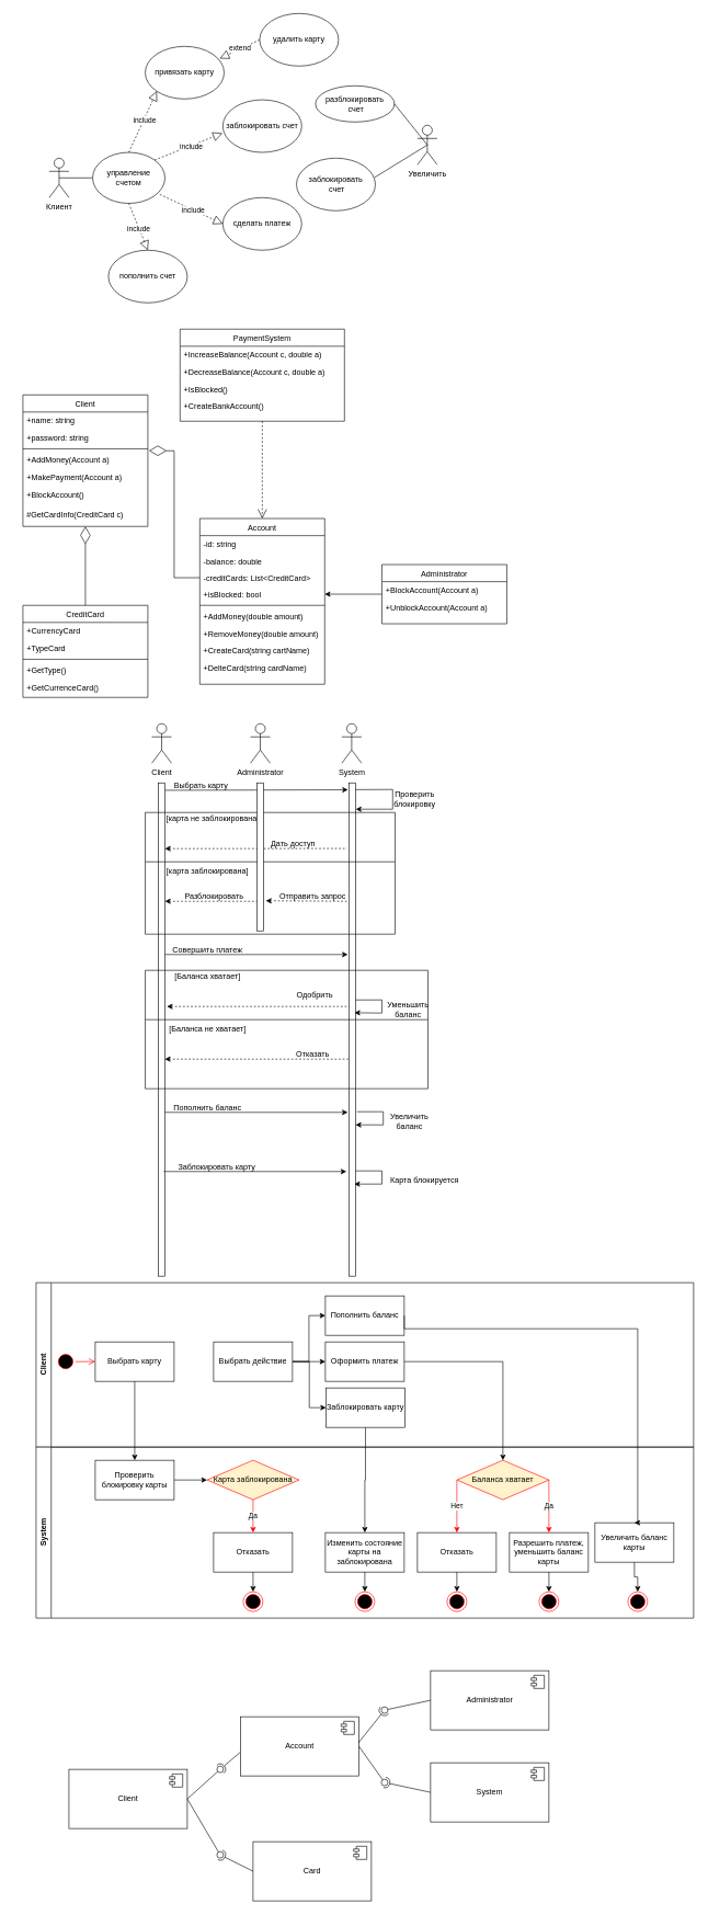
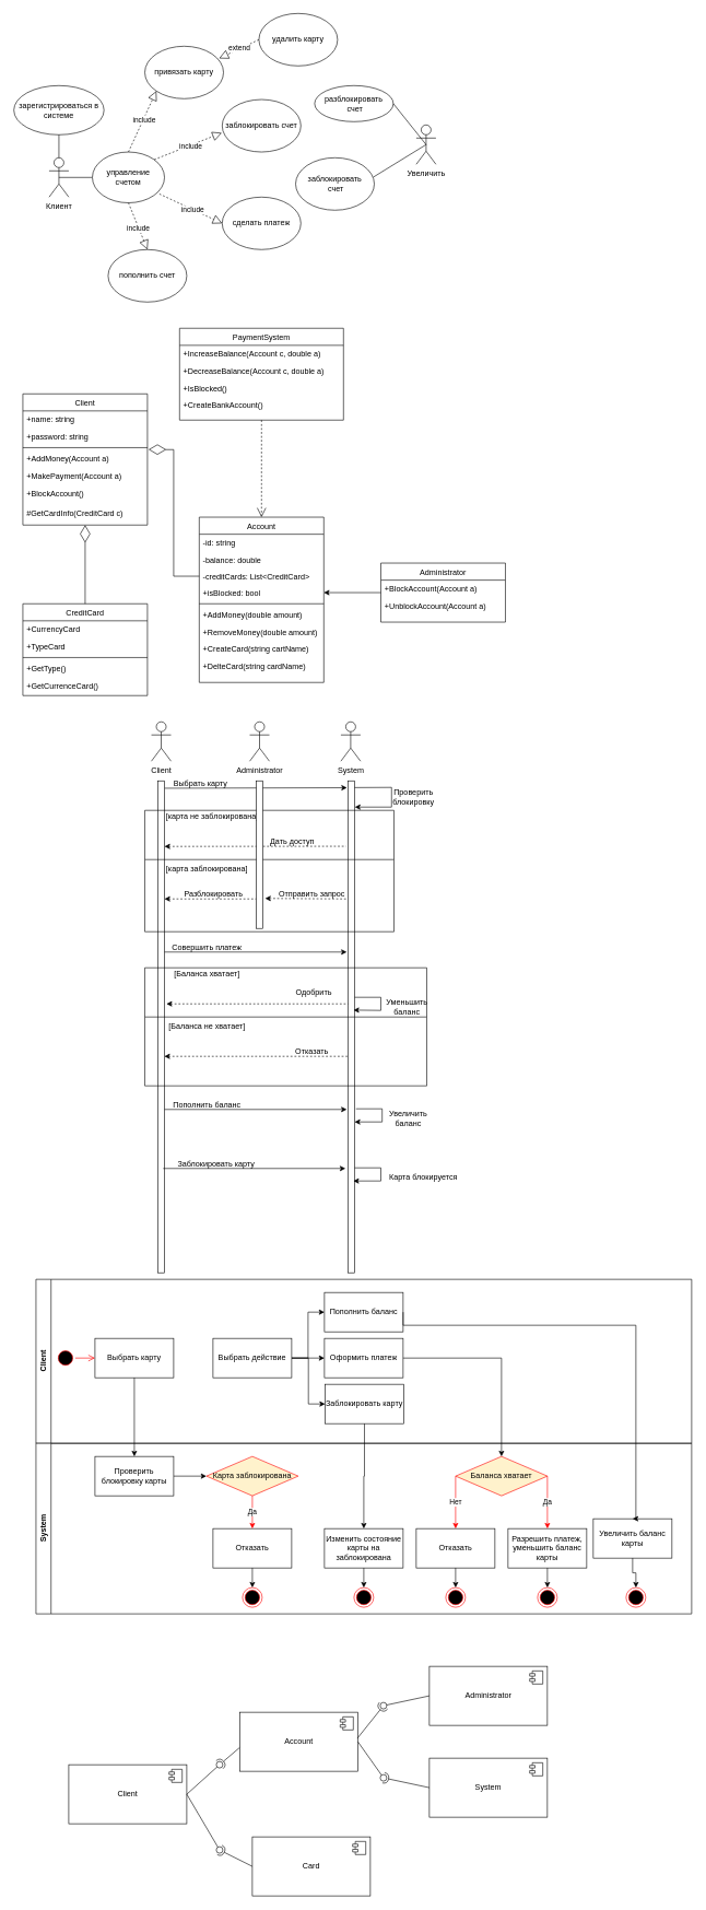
+ <mxCell id="6" value="зарегистрироваться в системе" style="ellipse;whiteSpace=wrap;html=1;" parent="1" vertex="1"><mxGeometry x="20.25" y="130" width="137.5" height="75" as="geometry" /></mxCell>
+ <mxCell id="7" value="" style="endArrow=none;html=1;rounded=0;entryX=0.5;entryY=1;entryDx=0;entryDy=0;" parent="1" source="2" target="6" edge="1"><mxGeometry width="50" height="50" relative="1" as="geometry"><mxPoint x="324" y="300" as="sourcePoint" /><mxPoint x="374" y="250" as="targetPoint" /></mxGeometry></mxCell>
